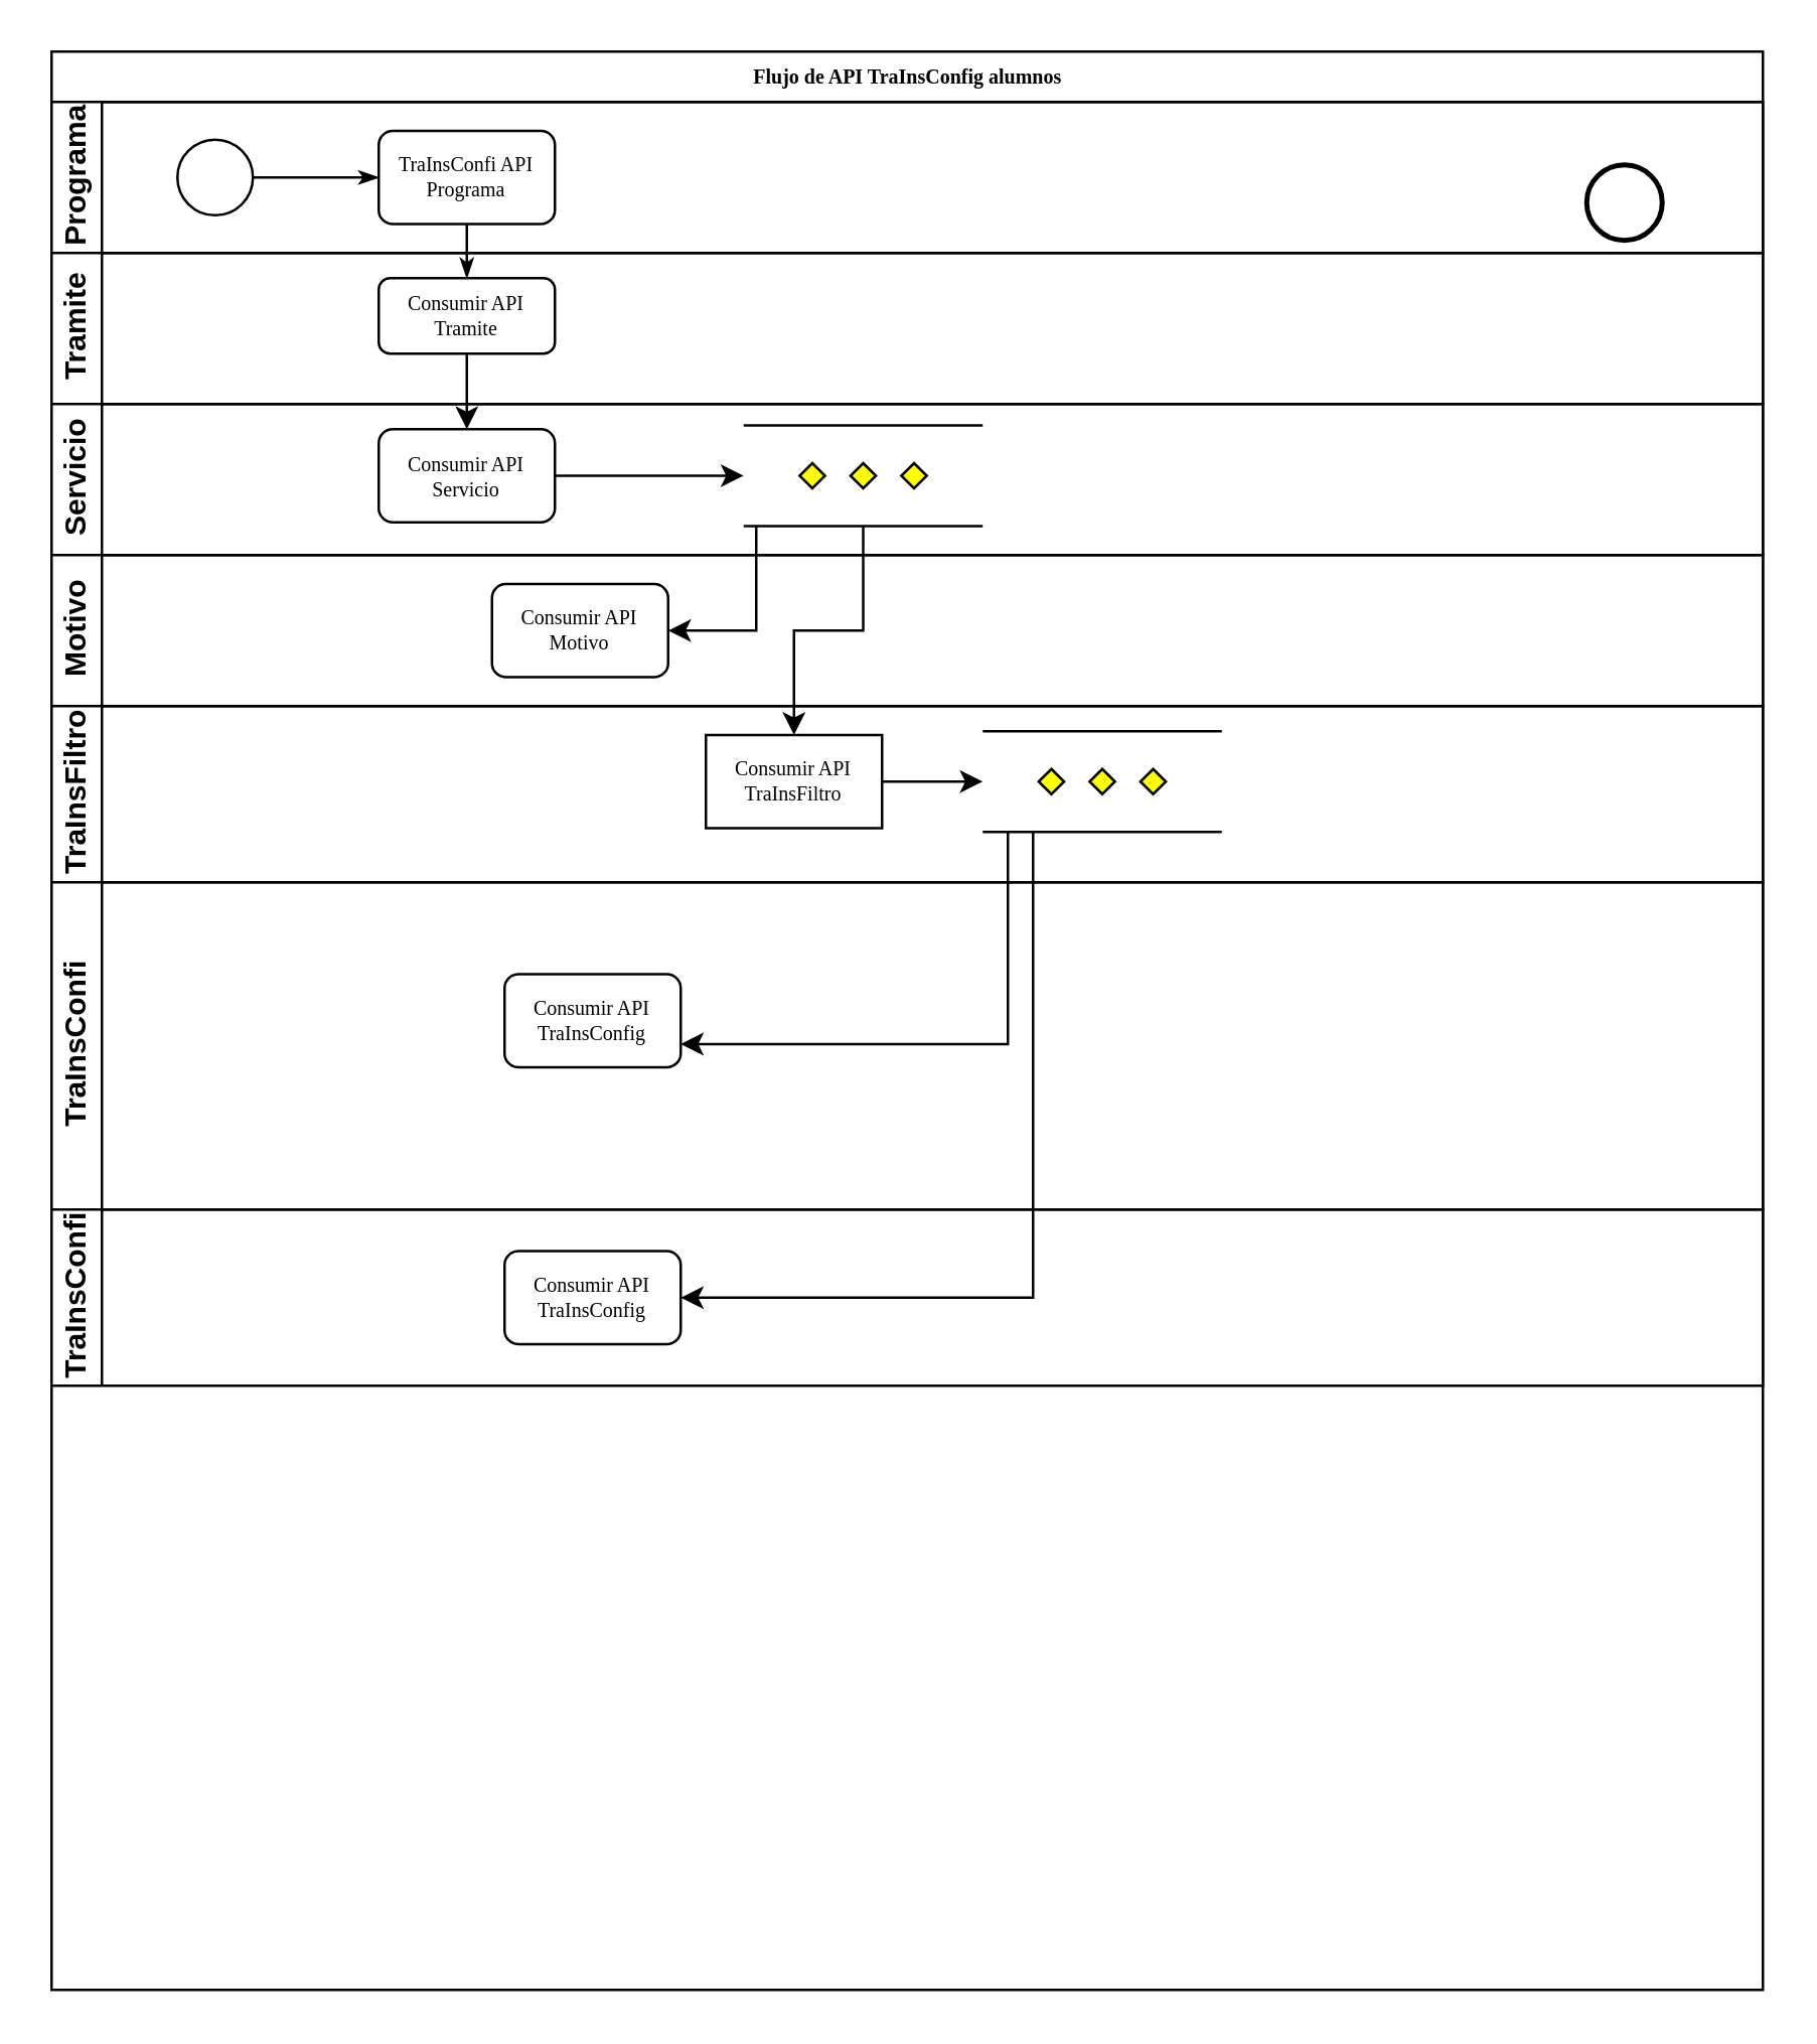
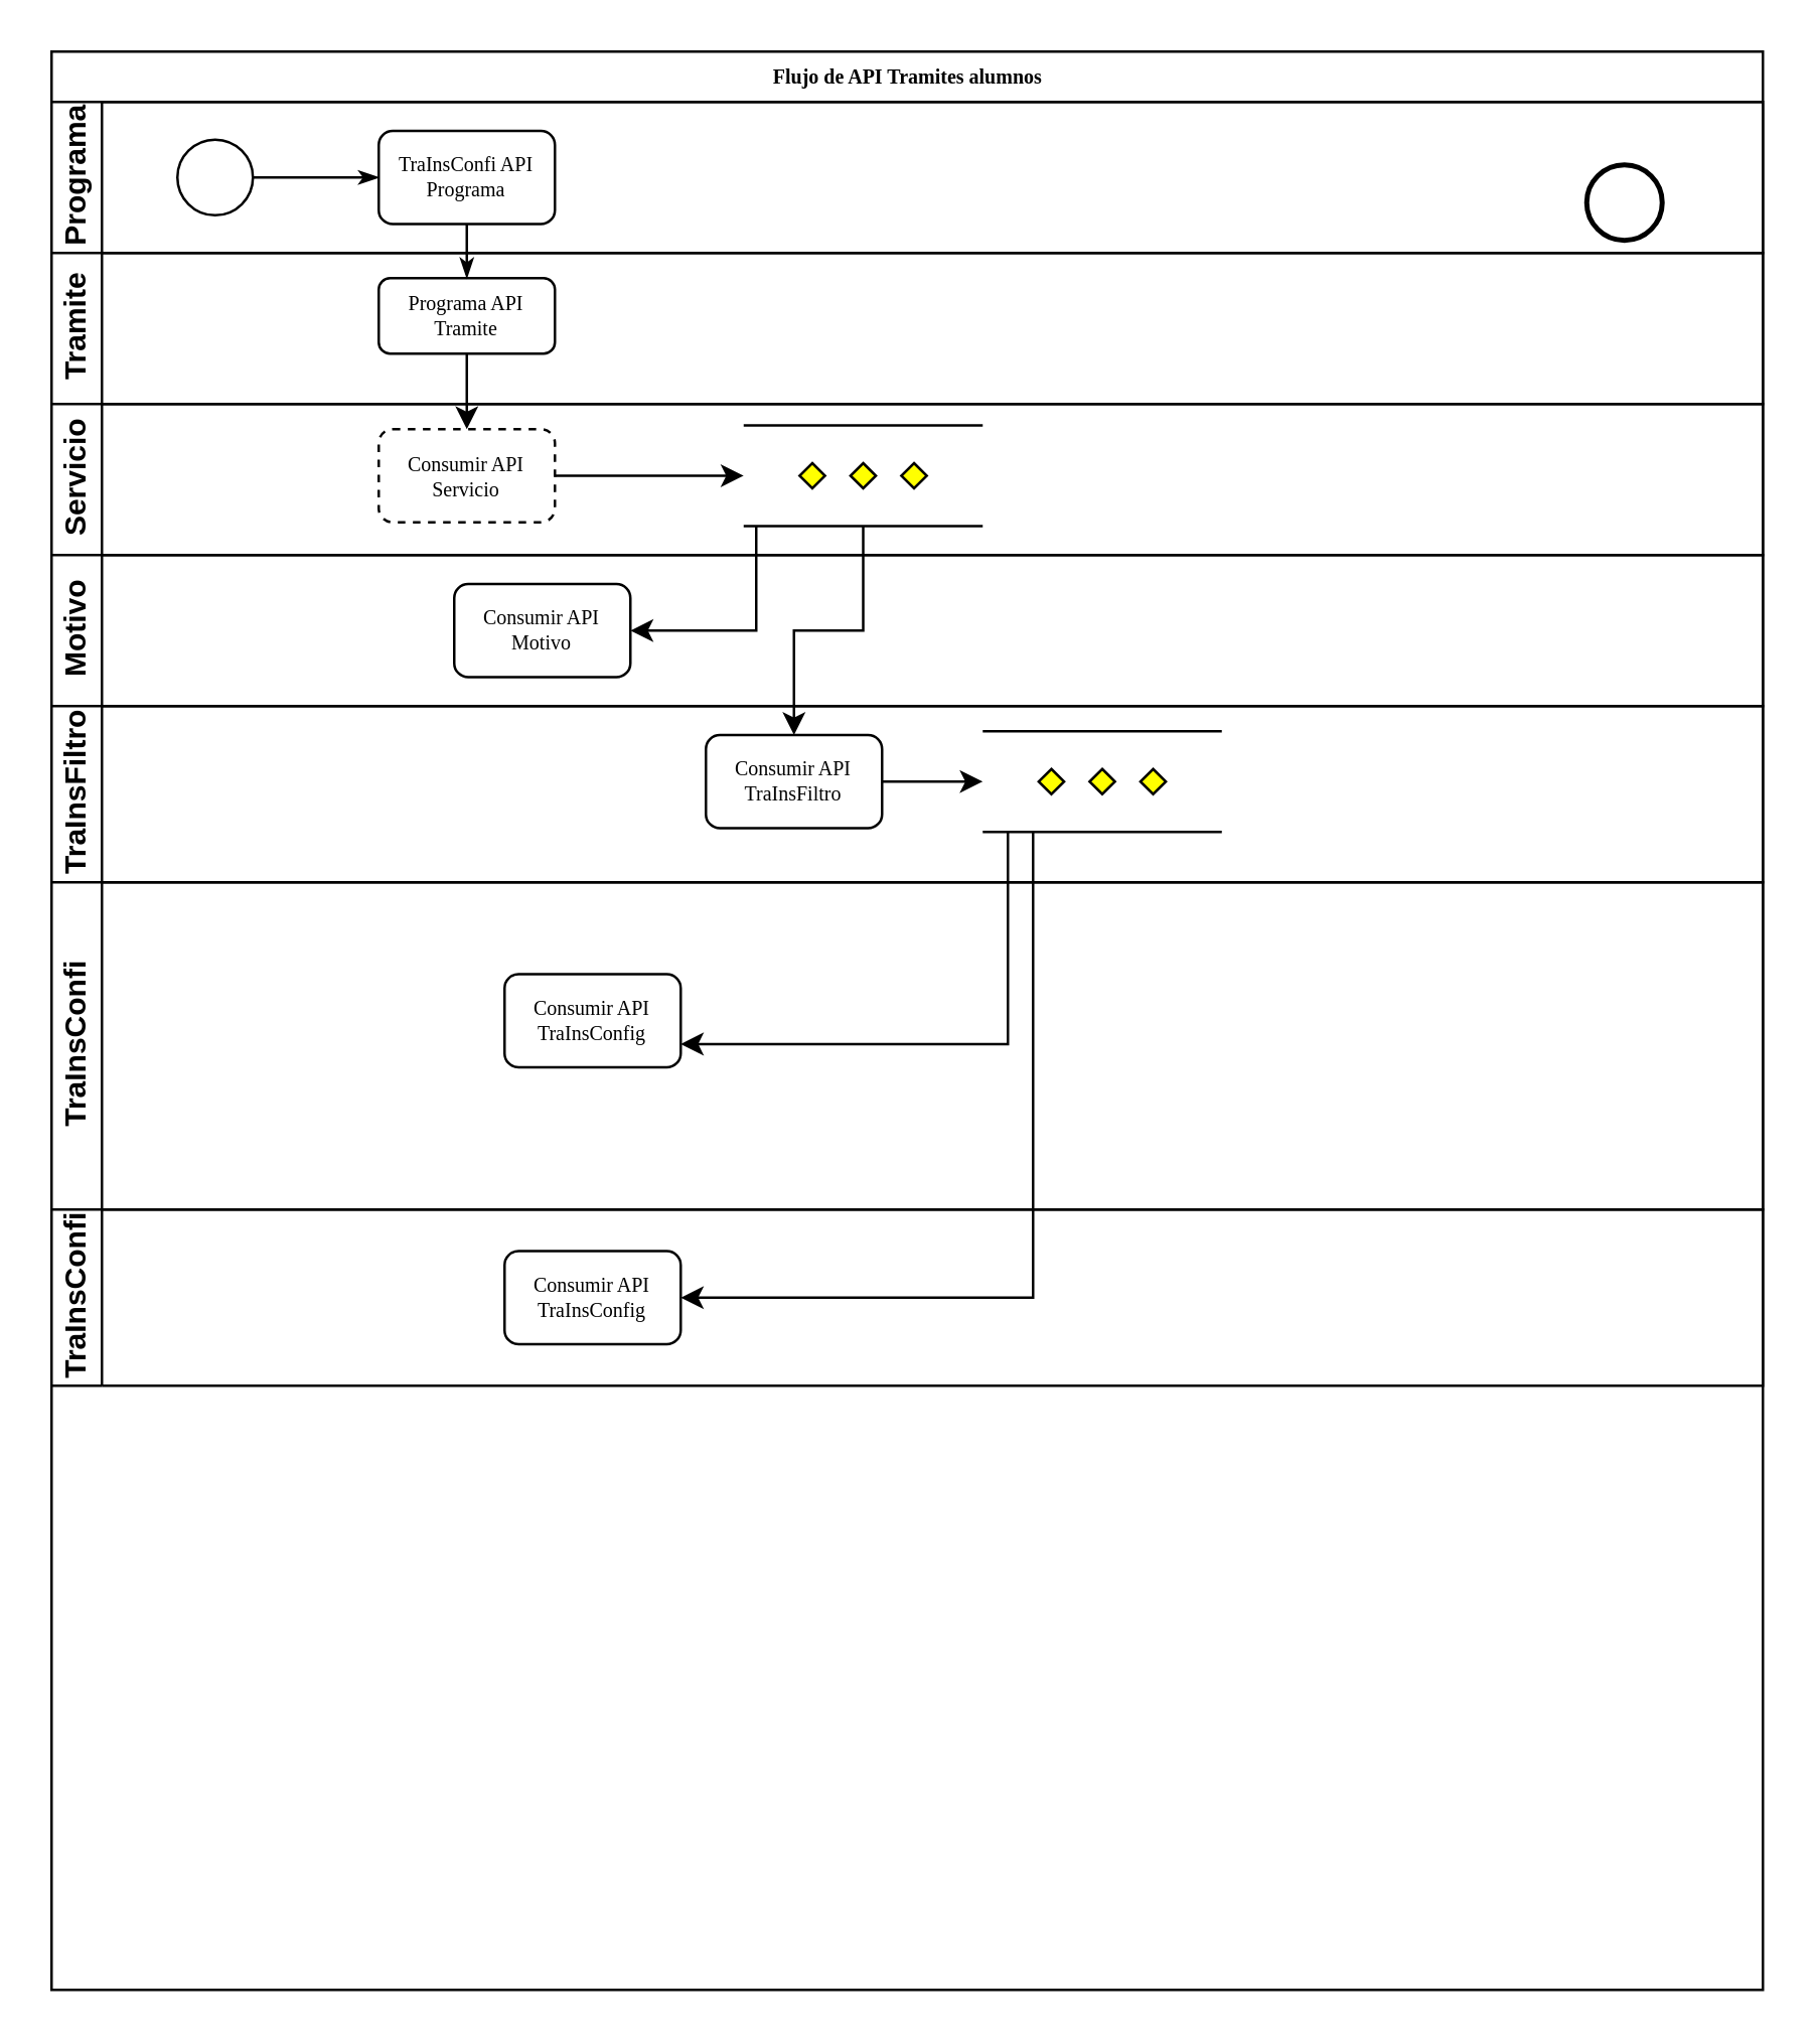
- <mxCell id="2" value="Flujo de API TraInsConfig alumnos" style="swimlane;html=1;childLayout=stackLayout;horizontal=1;startSize=20;horizontalStack=0;rounded=0;shadow=0;labelBackgroundColor=none;strokeWidth=1;fontFamily=Verdana;fontSize=8;align=center;" parent="1" vertex="1"><mxGeometry x="20" y="20" width="680" height="770" as="geometry" /></mxCell>
+ <mxCell id="2" value="Flujo de API Tramites alumnos" style="swimlane;html=1;childLayout=stackLayout;horizontal=1;startSize=20;horizontalStack=0;rounded=0;shadow=0;labelBackgroundColor=none;strokeWidth=1;fontFamily=Verdana;fontSize=8;align=center;" parent="1" vertex="1"><mxGeometry x="20" y="20" width="680" height="770" as="geometry" /></mxCell>
- <mxCell id="9" value="Consumir API Tramite" style="rounded=1;whiteSpace=wrap;html=1;shadow=0;labelBackgroundColor=none;strokeWidth=1;fontFamily=Verdana;fontSize=8;align=center;" parent="8" vertex="1"><mxGeometry x="130" y="10" width="70" height="30" as="geometry" /></mxCell>
+ <mxCell id="9" value="Programa API Tramite" style="rounded=1;whiteSpace=wrap;html=1;shadow=0;labelBackgroundColor=none;strokeWidth=1;fontFamily=Verdana;fontSize=8;align=center;" parent="8" vertex="1"><mxGeometry x="130" y="10" width="70" height="30" as="geometry" /></mxCell>
- <mxCell id="12" value="Consumir API Servicio" style="rounded=1;whiteSpace=wrap;html=1;shadow=0;labelBackgroundColor=none;strokeWidth=1;fontFamily=Verdana;fontSize=8;align=center;" parent="10" vertex="1"><mxGeometry x="130" y="10.0" width="70" height="37" as="geometry" /></mxCell>
+ <mxCell id="12" value="Consumir API Servicio" style="rounded=1;whiteSpace=wrap;html=1;shadow=0;labelBackgroundColor=none;strokeWidth=1;fontFamily=Verdana;fontSize=8;align=center;dashed=1;" parent="10" vertex="1"><mxGeometry x="130" y="10.0" width="70" height="37" as="geometry" /></mxCell>
- <mxCell id="15" value="Consumir API Motivo" style="rounded=1;whiteSpace=wrap;html=1;shadow=0;labelBackgroundColor=none;strokeWidth=1;fontFamily=Verdana;fontSize=8;align=center;" parent="14" vertex="1"><mxGeometry x="175" y="11.5" width="70" height="37" as="geometry" /></mxCell>
+ <mxCell id="15" value="Consumir API Motivo" style="rounded=1;whiteSpace=wrap;html=1;shadow=0;labelBackgroundColor=none;strokeWidth=1;fontFamily=Verdana;fontSize=8;align=center;" parent="14" vertex="1"><mxGeometry x="160" y="11.5" width="70" height="37" as="geometry" /></mxCell>
- <mxCell id="18" value="Consumir API TraInsFiltro" style="whiteSpace=wrap;html=1;shadow=0;labelBackgroundColor=none;strokeWidth=1;fontFamily=Verdana;fontSize=8;align=center;rounded=0;" parent="16" vertex="1"><mxGeometry x="260" y="11.5" width="70" height="37" as="geometry" /></mxCell>
+ <mxCell id="18" value="Consumir API TraInsFiltro" style="rounded=1;whiteSpace=wrap;html=1;shadow=0;labelBackgroundColor=none;strokeWidth=1;fontFamily=Verdana;fontSize=8;align=center;" parent="16" vertex="1"><mxGeometry x="260" y="11.5" width="70" height="37" as="geometry" /></mxCell>
